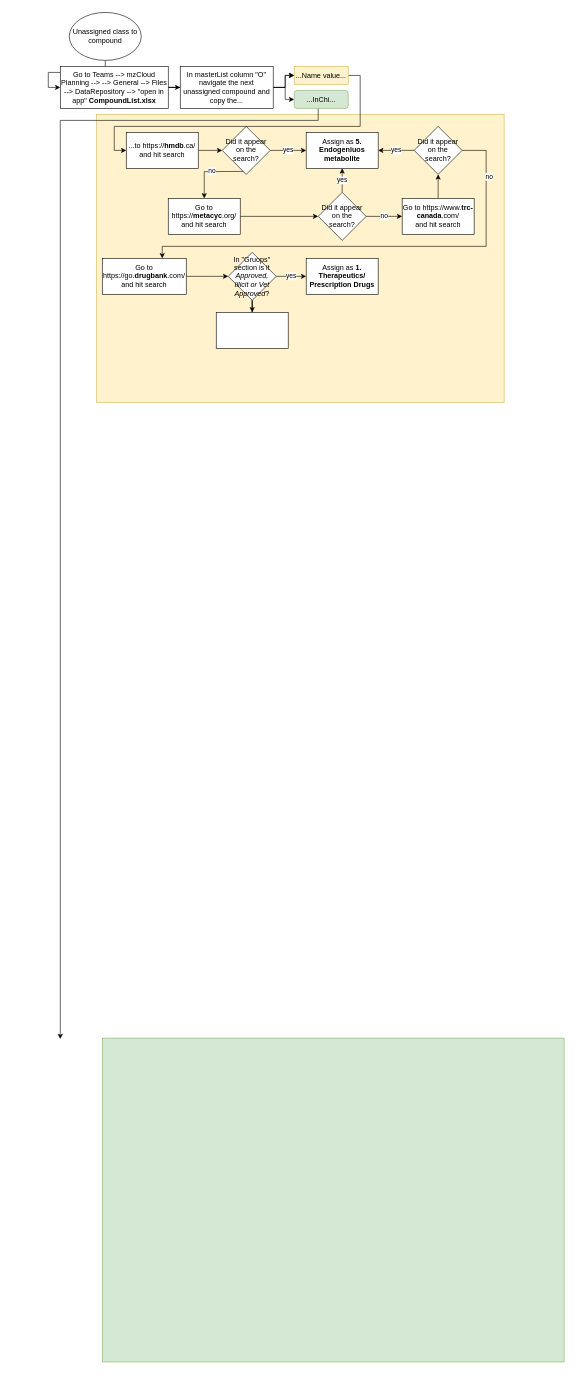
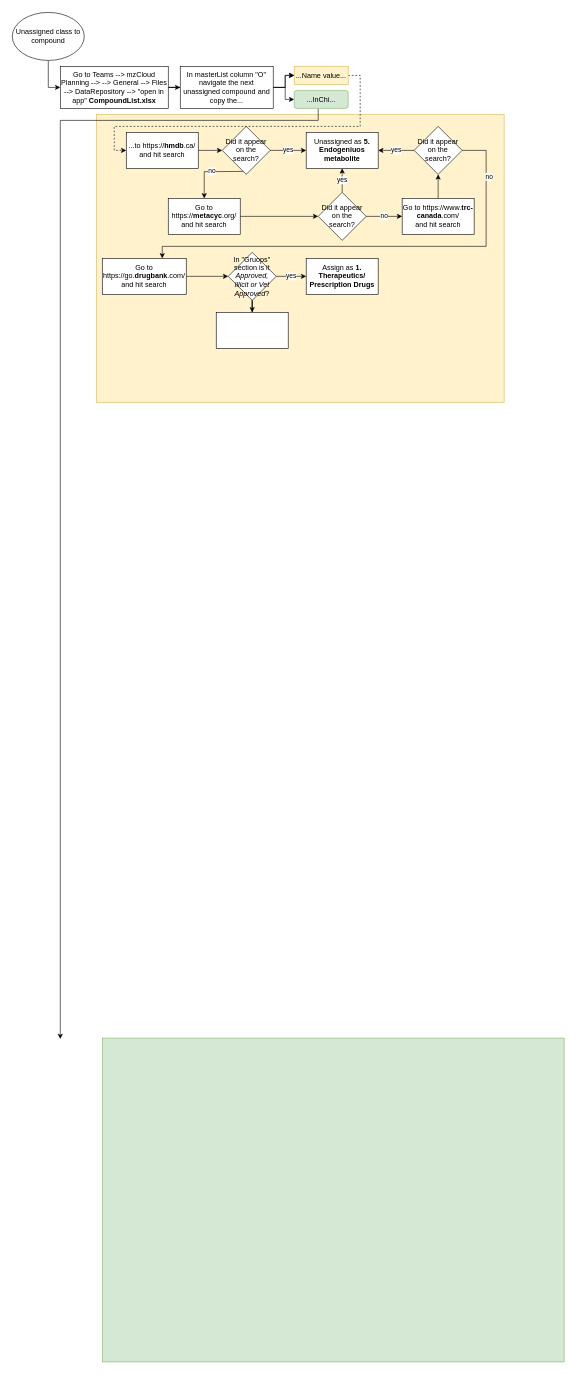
- <mxCell id="5" value="Unassigned class to compound" style="ellipse;whiteSpace=wrap;html=1;" vertex="1" parent="1"><mxGeometry x="115" y="20" width="120" height="80" as="geometry" /></mxCell>
+ <mxCell id="5" value="Unassigned class to compound" style="ellipse;whiteSpace=wrap;html=1;" vertex="1" parent="1"><mxGeometry x="20" y="20" width="120" height="80" as="geometry" /></mxCell>
- <mxCell id="30" style="edgeStyle=orthogonalEdgeStyle;rounded=0;orthogonalLoop=1;jettySize=auto;html=1;entryX=0;entryY=0.5;entryDx=0;entryDy=0;" edge="1" parent="1" source="31" target="7"><mxGeometry relative="1" as="geometry"><Array as="points"><mxPoint x="600" y="125" /><mxPoint x="600" y="210" /><mxPoint x="190" y="210" /><mxPoint x="190" y="250" /></Array></mxGeometry></mxCell>
+ <mxCell id="30" style="edgeStyle=orthogonalEdgeStyle;rounded=0;orthogonalLoop=1;jettySize=auto;html=1;entryX=0;entryY=0.5;entryDx=0;entryDy=0;dashed=1;" edge="1" parent="1" source="31" target="7"><mxGeometry relative="1" as="geometry"><Array as="points"><mxPoint x="600" y="125" /><mxPoint x="600" y="210" /><mxPoint x="190" y="210" /><mxPoint x="190" y="250" /></Array></mxGeometry></mxCell>
- <mxCell id="10" value="Assign as &lt;b&gt;5. Endogeniuos metabolite&lt;/b&gt;" style="whiteSpace=wrap;html=1;" vertex="1" parent="1"><mxGeometry x="510" y="220" width="120" height="60" as="geometry" /></mxCell>
+ <mxCell id="10" value="Unassigned as &lt;b&gt;5. Endogeniuos metabolite&lt;/b&gt;" style="whiteSpace=wrap;html=1;" vertex="1" parent="1"><mxGeometry x="510" y="220" width="120" height="60" as="geometry" /></mxCell>
